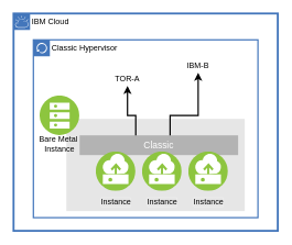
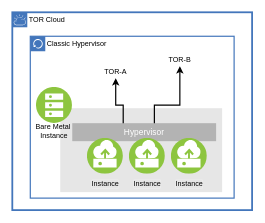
- <mxCell id="3" value="IBM Cloud" style="shape=mxgraph.ibm.box;prType=cloud;fontStyle=0;verticalAlign=top;align=left;spacingLeft=32;spacingTop=4;fillColor=none;rounded=0;whiteSpace=wrap;html=1;strokeColor=#4376BB;strokeWidth=3;dashed=0;container=0;spacing=-4;collapsible=0;expand=0;recursiveResize=0;" parent="1" vertex="1"><mxGeometry x="20" y="20" width="400" height="330" as="geometry" /></mxCell>
+ <mxCell id="3" value="TOR Cloud" style="shape=mxgraph.ibm.box;prType=cloud;fontStyle=0;verticalAlign=top;align=left;spacingLeft=32;spacingTop=4;fillColor=none;rounded=0;whiteSpace=wrap;html=1;strokeColor=#4376BB;strokeWidth=3;dashed=0;container=0;spacing=-4;collapsible=0;expand=0;recursiveResize=0;" parent="1" vertex="1"><mxGeometry x="20" y="20" width="400" height="330" as="geometry" /></mxCell>
- <mxCell id="13" value="IBM-B" style="text;html=1;strokeColor=none;fillColor=none;align=center;verticalAlign=middle;whiteSpace=wrap;rounded=0;container=0;" parent="1" vertex="1"><mxGeometry x="277" y="90" width="45" height="20" as="geometry" /></mxCell>
+ <mxCell id="13" value="TOR-B" style="text;html=1;strokeColor=none;fillColor=none;align=center;verticalAlign=middle;whiteSpace=wrap;rounded=0;container=0;" parent="1" vertex="1"><mxGeometry x="277" y="90" width="45" height="20" as="geometry" /></mxCell>
- <mxCell id="5" value="&lt;font color=&quot;#ffffff&quot; style=&quot;font-size: 14px&quot;&gt;Classic&lt;/font&gt;" style="rounded=0;whiteSpace=wrap;html=1;fillColor=#B3B3B3;strokeColor=none;container=0;" parent="1" vertex="1"><mxGeometry x="120" y="205" width="240" height="30" as="geometry" /></mxCell>
+ <mxCell id="5" value="&lt;font color=&quot;#ffffff&quot; style=&quot;font-size: 14px&quot;&gt;Hypervisor&lt;/font&gt;" style="rounded=0;whiteSpace=wrap;html=1;fillColor=#B3B3B3;strokeColor=none;container=0;" parent="1" vertex="1"><mxGeometry x="120" y="205" width="240" height="30" as="geometry" /></mxCell>
